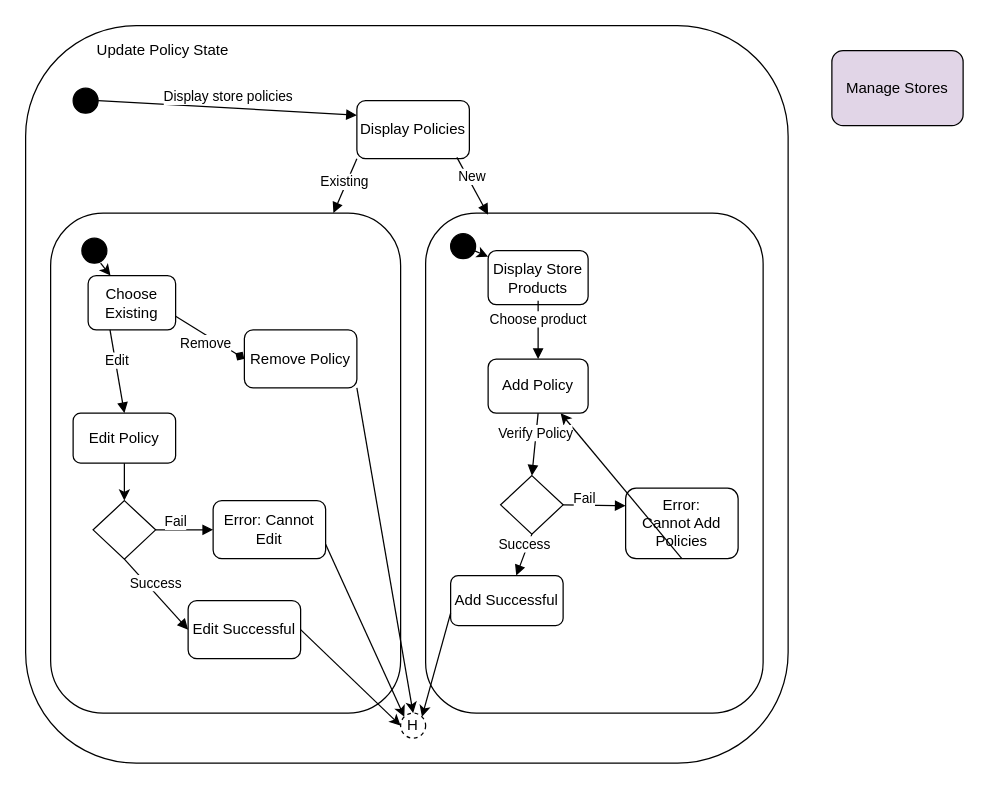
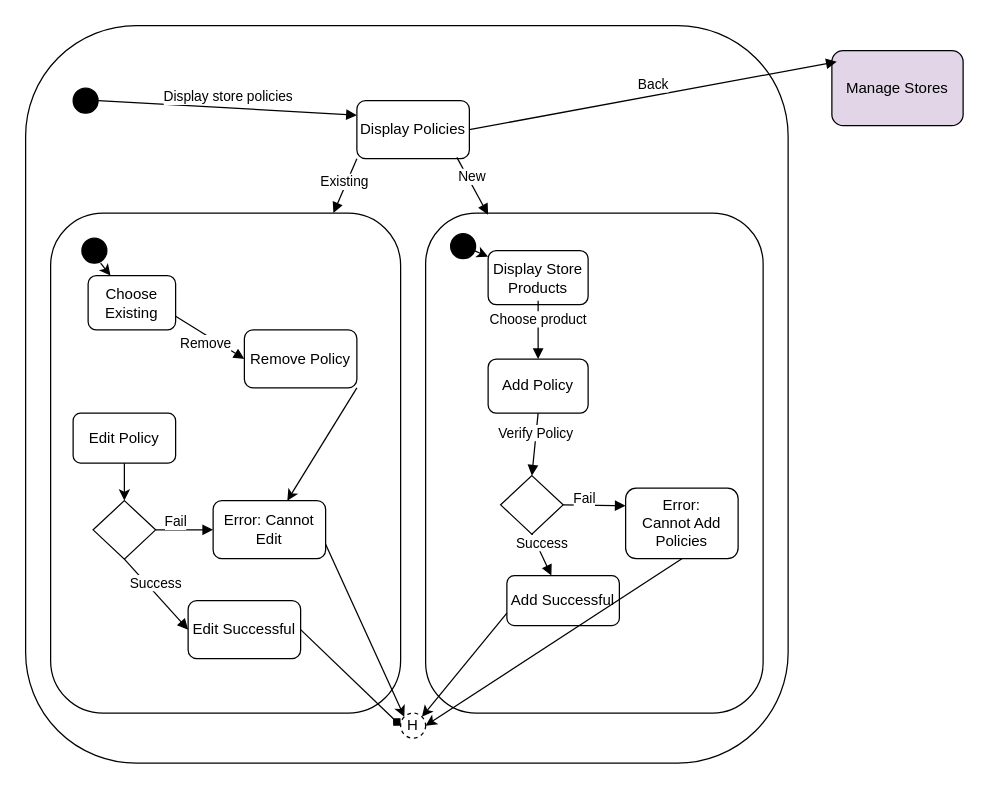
- <mxCell id="5" value="Update Policy State" style="text;html=1;strokeColor=none;fillColor=none;align=center;verticalAlign=middle;whiteSpace=wrap;rounded=0;" vertex="1" parent="1"><mxGeometry x="65" y="30" width="130" height="20" as="geometry" /></mxCell>
+ <mxCell id="39" value="Back" style="html=1;verticalAlign=bottom;endArrow=block;exitX=1;exitY=0.5;exitDx=0;exitDy=0;entryX=0.037;entryY=0.148;entryDx=0;entryDy=0;entryPerimeter=0;" edge="1" parent="1" source="21" target="38"><mxGeometry width="80" relative="1" as="geometry"><mxPoint x="360.01" y="125.428" as="sourcePoint" /><mxPoint x="660" y="70" as="targetPoint" /><Array as="points" /></mxGeometry></mxCell>
- <mxCell id="25" value="Remove" style="html=1;verticalAlign=bottom;endArrow=diamond;exitX=1;exitY=0.75;exitDx=0;exitDy=0;entryX=0;entryY=0.5;entryDx=0;entryDy=0;" edge="1" parent="1" source="6" target="8"><mxGeometry x="0.12" y="-13" width="80" relative="1" as="geometry"><mxPoint x="160" y="333.39" as="sourcePoint" /><mxPoint x="105" y="300" as="targetPoint" /><Array as="points" /><mxPoint as="offset" /></mxGeometry></mxCell>
+ <mxCell id="25" value="Remove" style="html=1;verticalAlign=bottom;endArrow=block;exitX=1;exitY=0.75;exitDx=0;exitDy=0;entryX=0;entryY=0.5;entryDx=0;entryDy=0;" edge="1" parent="1" source="6" target="8"><mxGeometry x="0.12" y="-13" width="80" relative="1" as="geometry"><mxPoint x="160" y="333.39" as="sourcePoint" /><mxPoint x="105" y="300" as="targetPoint" /><Array as="points" /><mxPoint as="offset" /></mxGeometry></mxCell>
- <mxCell id="9" value="Edit" style="html=1;verticalAlign=bottom;endArrow=block;exitX=0.25;exitY=1;exitDx=0;exitDy=0;entryX=0.5;entryY=0;entryDx=0;entryDy=0;" edge="1" parent="1" source="6" target="7"><mxGeometry width="80" relative="1" as="geometry"><mxPoint x="105" y="346.78" as="sourcePoint" /><mxPoint x="215" y="388.22" as="targetPoint" /><Array as="points" /></mxGeometry></mxCell>
- <mxCell id="37" value="" style="endArrow=classic;html=1;exitX=0.5;exitY=1;exitDx=0;exitDy=0;" edge="1" parent="1" source="34" target="41"><mxGeometry width="50" height="50" relative="1" as="geometry"><mxPoint x="270" y="553.225" as="sourcePoint" /><mxPoint x="340" y="600" as="targetPoint" /></mxGeometry></mxCell>
+ <mxCell id="37" value="" style="endArrow=classic;html=1;entryX=1;entryY=0.5;entryDx=0;entryDy=0;exitX=0.5;exitY=1;exitDx=0;exitDy=0;" edge="1" parent="1" source="34" target="26"><mxGeometry width="50" height="50" relative="1" as="geometry"><mxPoint x="270" y="553.225" as="sourcePoint" /><mxPoint x="340" y="600" as="targetPoint" /></mxGeometry></mxCell>
- <mxCell id="17" value="" style="endArrow=classic;html=1;entryX=0.5;entryY=0;entryDx=0;entryDy=0;exitX=1;exitY=1;exitDx=0;exitDy=0;" edge="1" parent="1" source="8" target="26"><mxGeometry width="50" height="50" relative="1" as="geometry"><mxPoint x="280" y="170" as="sourcePoint" /><mxPoint x="610" y="360.165" as="targetPoint" /></mxGeometry></mxCell>
+ <mxCell id="17" value="" style="endArrow=classic;html=1;exitX=1;exitY=1;exitDx=0;exitDy=0;" edge="1" parent="1" source="8" target="15"><mxGeometry width="50" height="50" relative="1" as="geometry"><mxPoint x="280" y="170" as="sourcePoint" /><mxPoint x="610" y="360.165" as="targetPoint" /></mxGeometry></mxCell>
- <mxCell id="35" value="Add Successful" style="shape=ext;rounded=1;html=1;whiteSpace=wrap;" vertex="1" parent="1"><mxGeometry x="360" y="460" width="90" height="40" as="geometry" /></mxCell>
+ <mxCell id="35" value="Add Successful" style="shape=ext;rounded=1;html=1;whiteSpace=wrap;" vertex="1" parent="1"><mxGeometry x="405" y="460" width="90" height="40" as="geometry" /></mxCell>
- <mxCell id="27" value="" style="endArrow=classic;html=1;entryX=0;entryY=0.5;entryDx=0;entryDy=0;exitX=1;exitY=0.5;exitDx=0;exitDy=0;" edge="1" parent="1" source="16" target="26"><mxGeometry width="50" height="50" relative="1" as="geometry"><mxPoint x="295" y="319.84" as="sourcePoint" /><mxPoint x="340" y="580" as="targetPoint" /></mxGeometry></mxCell>
+ <mxCell id="27" value="" style="endArrow=diamond;html=1;entryX=0;entryY=0.5;entryDx=0;entryDy=0;exitX=1;exitY=0.5;exitDx=0;exitDy=0;" edge="1" parent="1" source="16" target="26"><mxGeometry width="50" height="50" relative="1" as="geometry"><mxPoint x="295" y="319.84" as="sourcePoint" /><mxPoint x="340" y="580" as="targetPoint" /></mxGeometry></mxCell>
